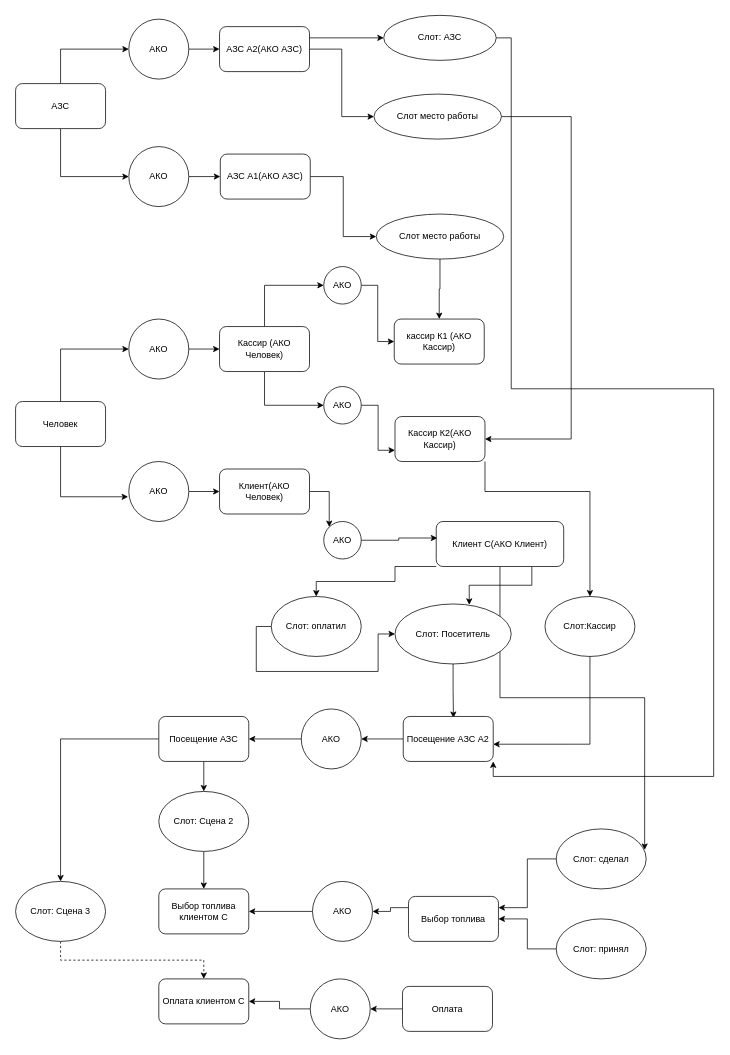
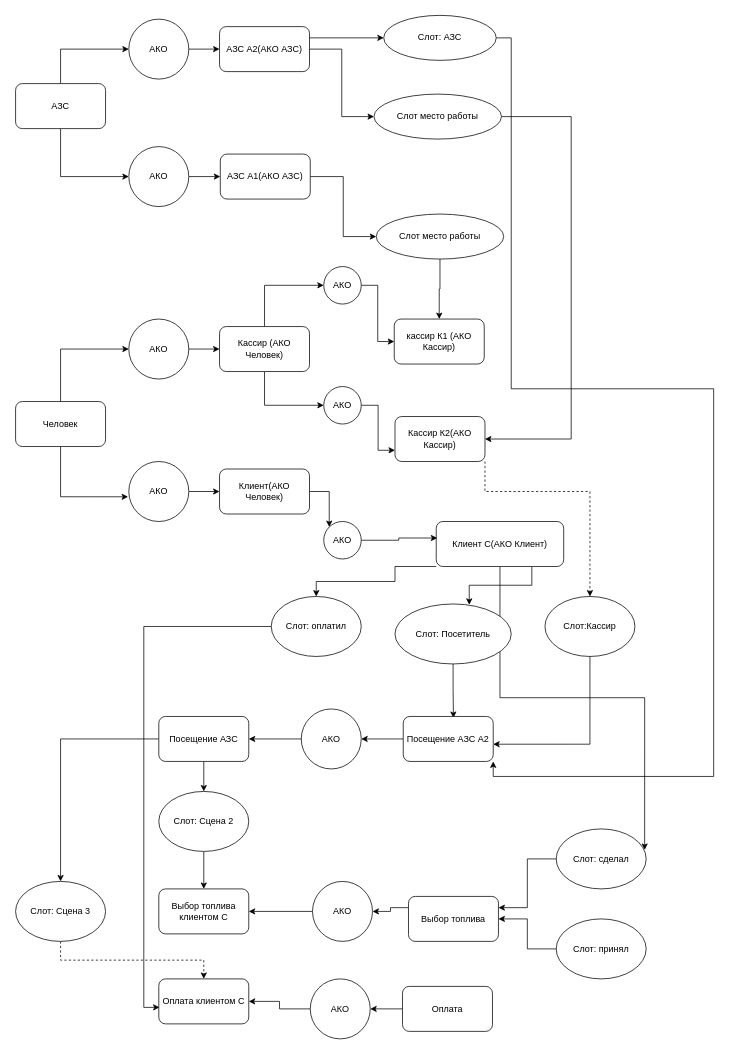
- <mxCell id="21" style="edgeStyle=orthogonalEdgeStyle;rounded=0;orthogonalLoop=1;jettySize=auto;html=1;exitX=1;exitY=1;exitDx=0;exitDy=0;entryX=0.5;entryY=0;entryDx=0;entryDy=0;" edge="1" parent="1" source="22" target="50"><mxGeometry relative="1" as="geometry"><Array as="points"><mxPoint x="646" y="655" /><mxPoint x="786" y="655" /></Array></mxGeometry></mxCell>
+ <mxCell id="21" style="edgeStyle=orthogonalEdgeStyle;rounded=0;orthogonalLoop=1;jettySize=auto;html=1;exitX=1;exitY=1;exitDx=0;exitDy=0;entryX=0.5;entryY=0;entryDx=0;entryDy=0;dashed=1;" edge="1" parent="1" source="22" target="50"><mxGeometry relative="1" as="geometry"><Array as="points"><mxPoint x="646" y="655" /><mxPoint x="786" y="655" /></Array></mxGeometry></mxCell>
- <mxCell id="47" style="edgeStyle=orthogonalEdgeStyle;rounded=0;orthogonalLoop=1;jettySize=auto;html=1;exitX=0;exitY=0.5;exitDx=0;exitDy=0;" edge="1" parent="1" source="48" target="46"><mxGeometry relative="1" as="geometry" /></mxCell>
+ <mxCell id="47" style="edgeStyle=orthogonalEdgeStyle;rounded=0;orthogonalLoop=1;jettySize=auto;html=1;exitX=0;exitY=0.5;exitDx=0;exitDy=0;entryX=0.008;entryY=0.633;entryDx=0;entryDy=0;entryPerimeter=0;" edge="1" parent="1" source="48" target="63"><mxGeometry relative="1" as="geometry" /></mxCell>
